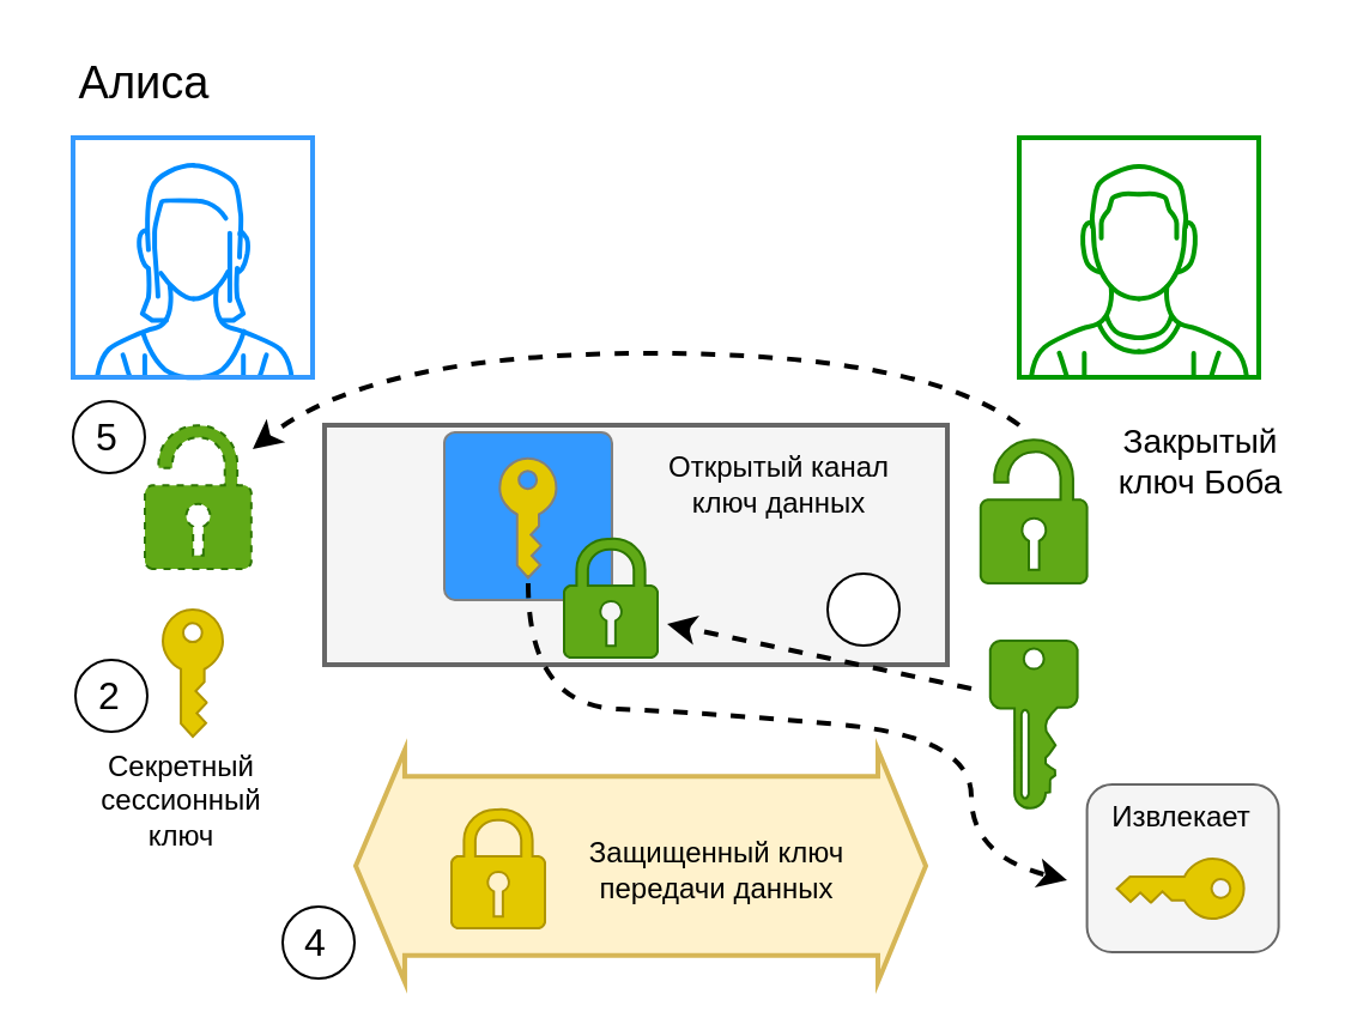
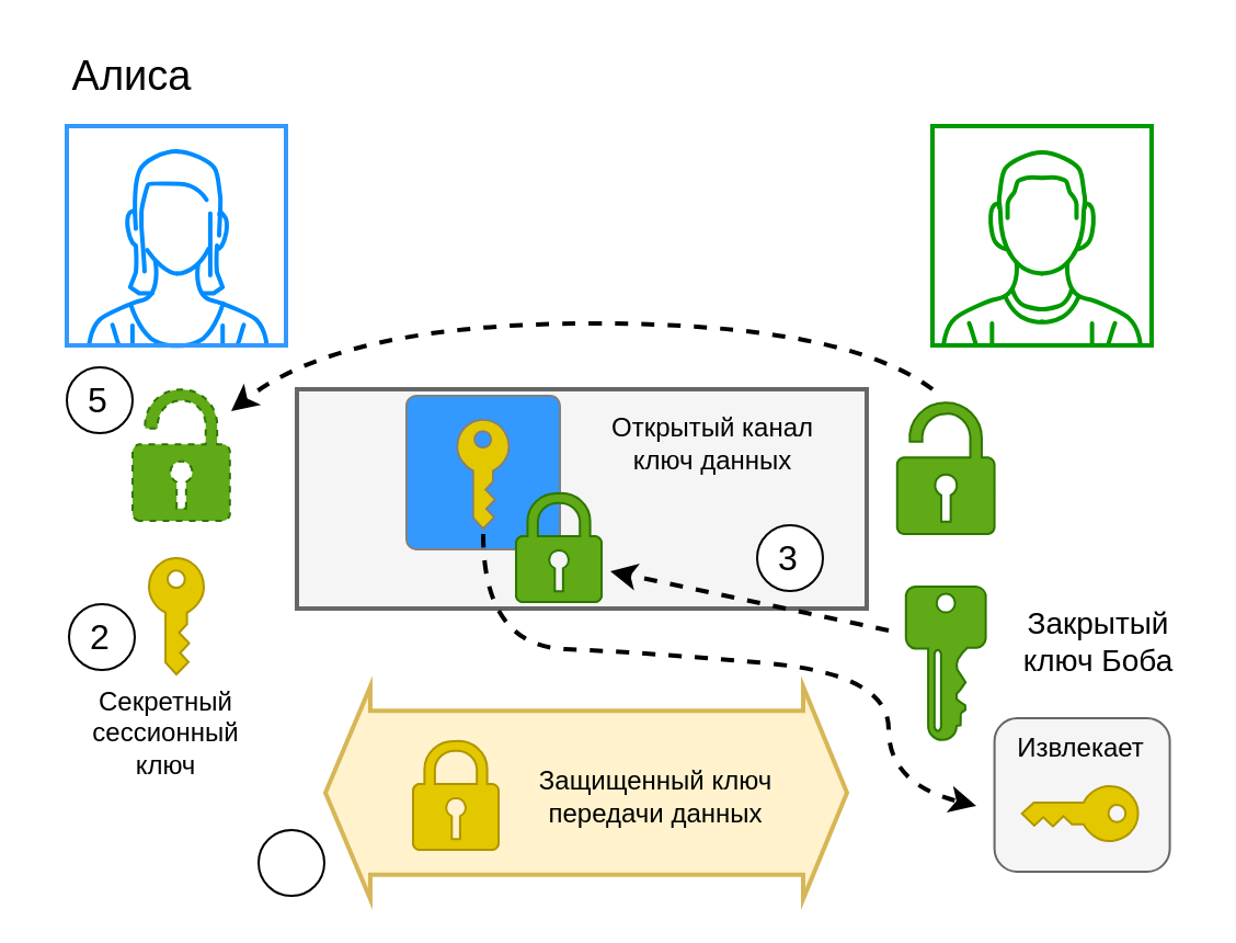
- <mxCell id="9" value="Закрытый ключ Боба" style="text;html=1;strokeColor=none;fillColor=none;align=center;verticalAlign=middle;whiteSpace=wrap;rounded=0;fontSize=14;" vertex="1" parent="1"><mxGeometry x="461.1" y="177" width="80" height="30" as="geometry" /></mxCell>
+ <mxCell id="9" value="Закрытый ключ Боба" style="text;html=1;strokeColor=none;fillColor=none;align=center;verticalAlign=middle;whiteSpace=wrap;rounded=0;fontSize=14;" vertex="1" parent="1"><mxGeometry x="461.1" y="277" width="80" height="30" as="geometry" /></mxCell>
+ <mxCell id="15" value="3" style="text;html=1;strokeColor=none;fillColor=none;align=center;verticalAlign=middle;whiteSpace=wrap;rounded=0;fontSize=16;" vertex="1" parent="13"><mxGeometry x="1.5" width="25" height="30" as="geometry" /></mxCell>
- <mxCell id="28" value="4" style="text;html=1;strokeColor=none;fillColor=none;align=center;verticalAlign=middle;whiteSpace=wrap;rounded=0;fontSize=16;" vertex="1" parent="26"><mxGeometry x="1.5" width="25" height="30" as="geometry" /></mxCell>
